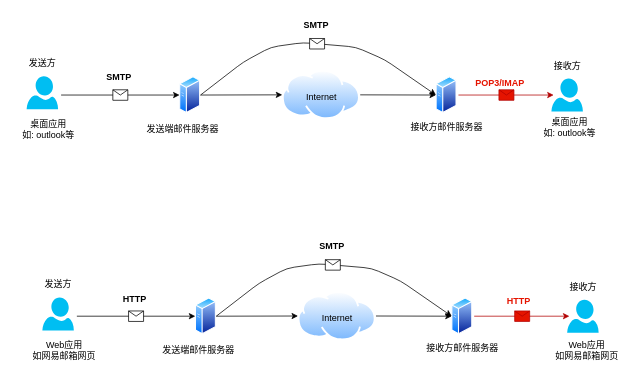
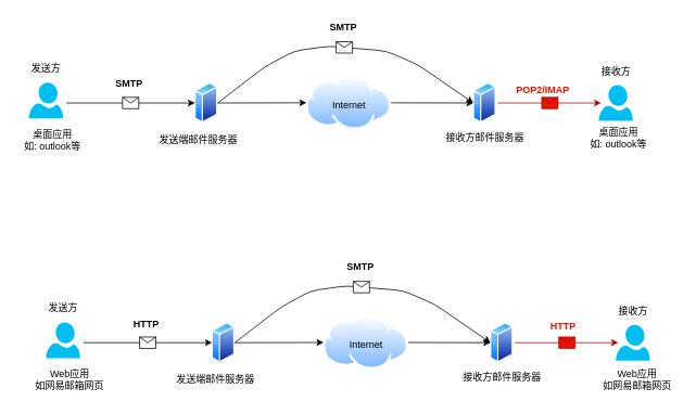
- <mxCell id="19" value="&lt;font color=&quot;#e51400&quot;&gt;&lt;b&gt;POP3/IMAP&lt;/b&gt;&lt;/font&gt;" style="text;html=1;align=center;verticalAlign=middle;resizable=0;points=[];autosize=1;strokeColor=none;fillColor=none;fontColor=#000000;" parent="1" vertex="1"><mxGeometry x="624" y="97" width="83" height="26" as="geometry" /></mxCell>
+ <mxCell id="19" value="&lt;font color=&quot;#e51400&quot;&gt;&lt;b&gt;POP2/IMAP&lt;/b&gt;&lt;/font&gt;" style="text;html=1;align=center;verticalAlign=middle;resizable=0;points=[];autosize=1;strokeColor=none;fillColor=none;fontColor=#000000;" parent="1" vertex="1"><mxGeometry x="624" y="97" width="83" height="26" as="geometry" /></mxCell>
